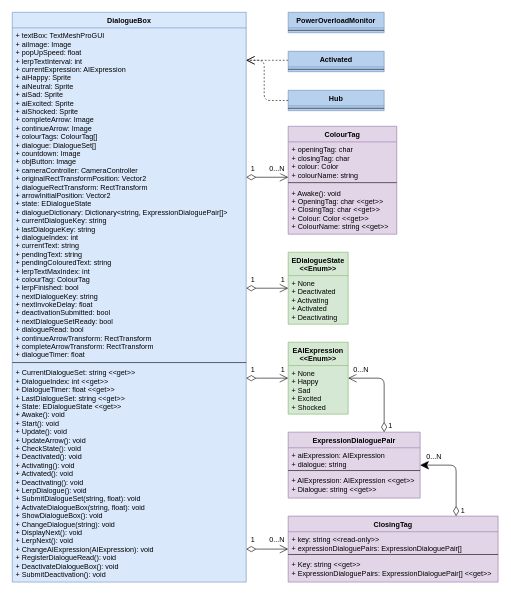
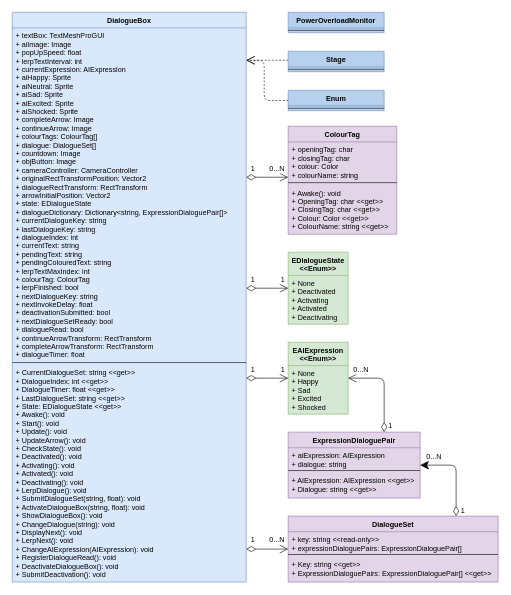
- <mxCell id="36" value="Activated" style="swimlane;fontStyle=1;align=center;verticalAlign=top;childLayout=stackLayout;horizontal=1;startSize=26;horizontalStack=0;resizeParent=1;resizeParentMax=0;resizeLast=0;collapsible=1;marginBottom=0;fillColor=#B6D0ED;strokeColor=#6c8ebf;swimlaneFillColor=#B6D0ED;" parent="1" vertex="1"><mxGeometry x="480" y="85" width="160" height="34" as="geometry" /></mxCell>
+ <mxCell id="36" value="Stage" style="swimlane;fontStyle=1;align=center;verticalAlign=top;childLayout=stackLayout;horizontal=1;startSize=26;horizontalStack=0;resizeParent=1;resizeParentMax=0;resizeLast=0;collapsible=1;marginBottom=0;fillColor=#B6D0ED;strokeColor=#6c8ebf;swimlaneFillColor=#B6D0ED;" parent="1" vertex="1"><mxGeometry x="480" y="85" width="160" height="34" as="geometry" /></mxCell>
- <mxCell id="38" value="Hub" style="swimlane;fontStyle=1;align=center;verticalAlign=top;childLayout=stackLayout;horizontal=1;startSize=26;horizontalStack=0;resizeParent=1;resizeParentMax=0;resizeLast=0;collapsible=1;marginBottom=0;fillColor=#B6D0ED;strokeColor=#6c8ebf;swimlaneFillColor=#B6D0ED;" parent="1" vertex="1"><mxGeometry x="480" y="150" width="160" height="34" as="geometry" /></mxCell>
+ <mxCell id="38" value="Enum" style="swimlane;fontStyle=1;align=center;verticalAlign=top;childLayout=stackLayout;horizontal=1;startSize=26;horizontalStack=0;resizeParent=1;resizeParentMax=0;resizeLast=0;collapsible=1;marginBottom=0;fillColor=#B6D0ED;strokeColor=#6c8ebf;swimlaneFillColor=#B6D0ED;" parent="1" vertex="1"><mxGeometry x="480" y="150" width="160" height="34" as="geometry" /></mxCell>
- <mxCell id="16" value="ClosingTag" style="swimlane;fontStyle=1;align=center;verticalAlign=top;childLayout=stackLayout;horizontal=1;startSize=26;horizontalStack=0;resizeParent=1;resizeParentMax=0;resizeLast=0;collapsible=1;marginBottom=0;fillColor=#e1d5e7;strokeColor=#9673a6;swimlaneFillColor=#E1D5E7;" parent="1" vertex="1"><mxGeometry x="480" y="860" width="350" height="110" as="geometry" /></mxCell>
+ <mxCell id="16" value="DialogueSet" style="swimlane;fontStyle=1;align=center;verticalAlign=top;childLayout=stackLayout;horizontal=1;startSize=26;horizontalStack=0;resizeParent=1;resizeParentMax=0;resizeLast=0;collapsible=1;marginBottom=0;fillColor=#e1d5e7;strokeColor=#9673a6;swimlaneFillColor=#E1D5E7;" parent="1" vertex="1"><mxGeometry x="480" y="860" width="350" height="110" as="geometry" /></mxCell>
